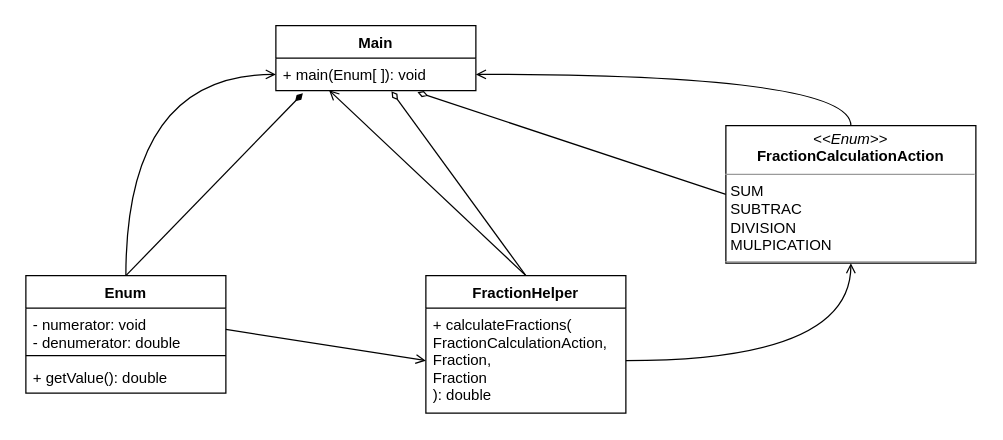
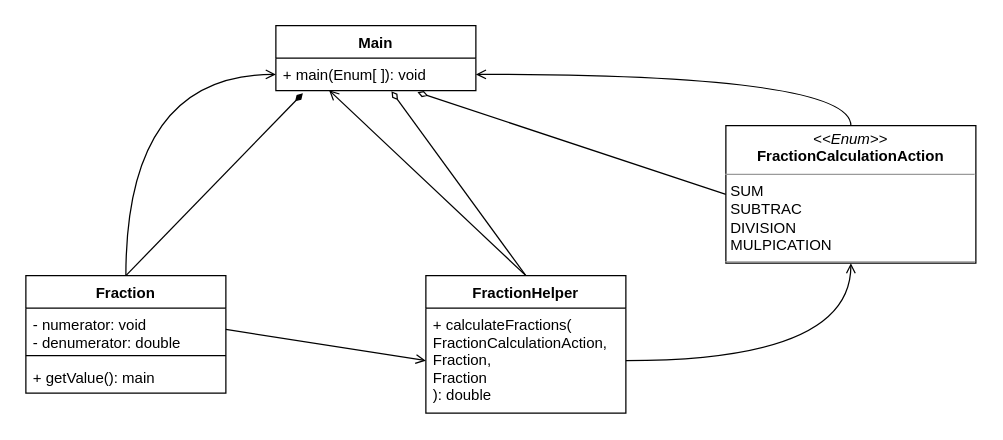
- <mxCell id="6" value="Enum" style="swimlane;fontStyle=1;align=center;verticalAlign=top;childLayout=stackLayout;horizontal=1;startSize=26;horizontalStack=0;resizeParent=1;resizeParentMax=0;resizeLast=0;collapsible=1;marginBottom=0;" vertex="1" parent="1"><mxGeometry x="20" y="220" width="160" height="94" as="geometry" /></mxCell>
+ <mxCell id="6" value="Fraction" style="swimlane;fontStyle=1;align=center;verticalAlign=top;childLayout=stackLayout;horizontal=1;startSize=26;horizontalStack=0;resizeParent=1;resizeParentMax=0;resizeLast=0;collapsible=1;marginBottom=0;" vertex="1" parent="1"><mxGeometry x="20" y="220" width="160" height="94" as="geometry" /></mxCell>
- <mxCell id="9" value="+ getValue(): double" style="text;strokeColor=none;fillColor=none;align=left;verticalAlign=top;spacingLeft=4;spacingRight=4;overflow=hidden;rotatable=0;points=[[0,0.5],[1,0.5]];portConstraint=eastwest;" vertex="1" parent="6"><mxGeometry y="68" width="160" height="26" as="geometry" /></mxCell>
+ <mxCell id="9" value="+ getValue(): main" style="text;strokeColor=none;fillColor=none;align=left;verticalAlign=top;spacingLeft=4;spacingRight=4;overflow=hidden;rotatable=0;points=[[0,0.5],[1,0.5]];portConstraint=eastwest;" vertex="1" parent="6"><mxGeometry y="68" width="160" height="26" as="geometry" /></mxCell>
